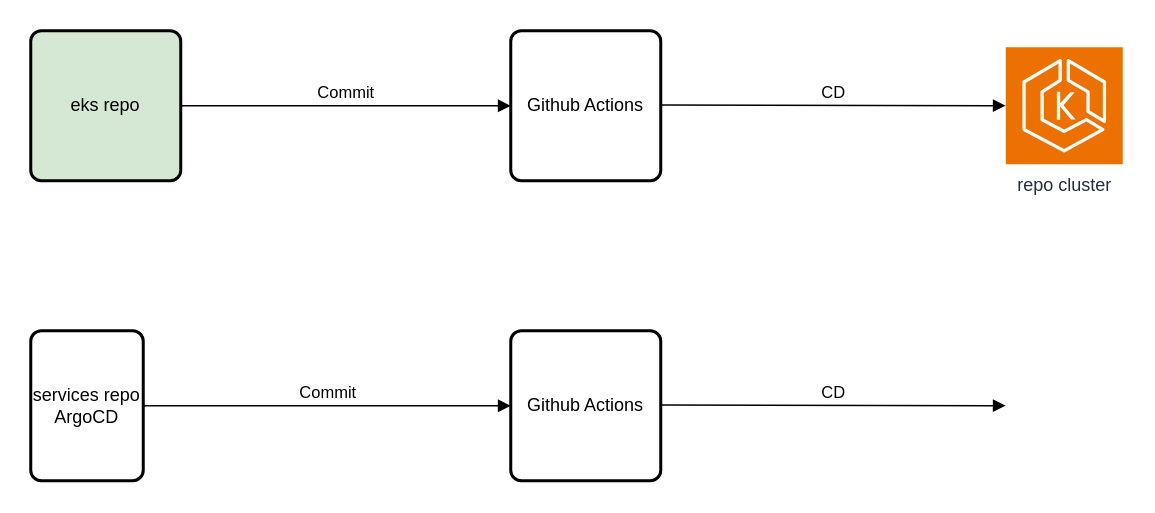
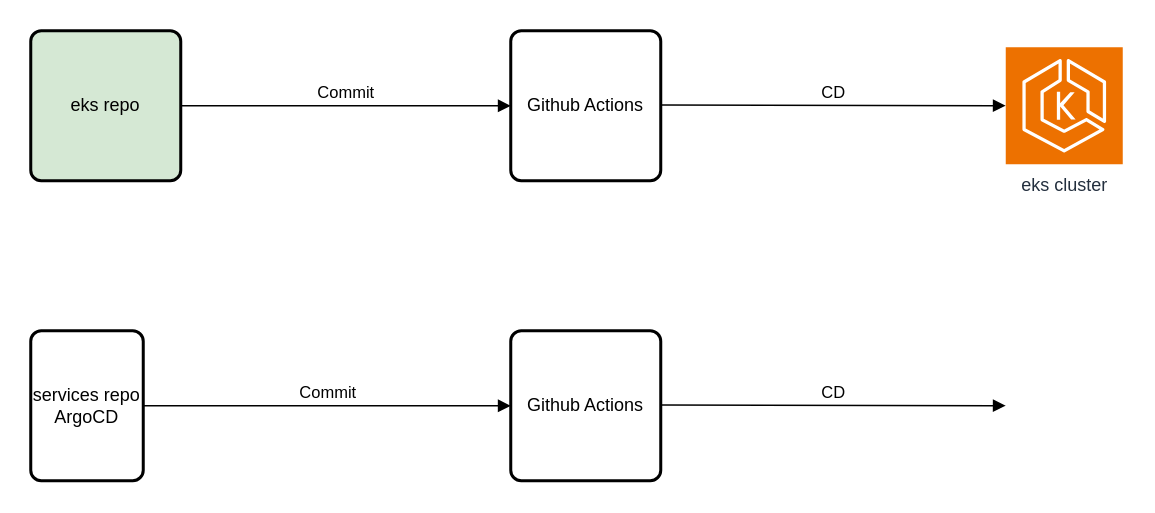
- <mxCell id="10" value="repo cluster" style="sketch=0;points=[[0,0,0],[0.25,0,0],[0.5,0,0],[0.75,0,0],[1,0,0],[0,1,0],[0.25,1,0],[0.5,1,0],[0.75,1,0],[1,1,0],[0,0.25,0],[0,0.5,0],[0,0.75,0],[1,0.25,0],[1,0.5,0],[1,0.75,0]];outlineConnect=0;fontColor=#232F3E;fillColor=#ED7100;strokeColor=#ffffff;dashed=0;verticalLabelPosition=bottom;verticalAlign=top;align=center;html=1;fontSize=12;fontStyle=0;aspect=fixed;shape=mxgraph.aws4.resourceIcon;resIcon=mxgraph.aws4.eks;" vertex="1" parent="1"><mxGeometry x="670" y="31" width="78" height="78" as="geometry" /></mxCell>
+ <mxCell id="10" value="eks cluster" style="sketch=0;points=[[0,0,0],[0.25,0,0],[0.5,0,0],[0.75,0,0],[1,0,0],[0,1,0],[0.25,1,0],[0.5,1,0],[0.75,1,0],[1,1,0],[0,0.25,0],[0,0.5,0],[0,0.75,0],[1,0.25,0],[1,0.5,0],[1,0.75,0]];outlineConnect=0;fontColor=#232F3E;fillColor=#ED7100;strokeColor=#ffffff;dashed=0;verticalLabelPosition=bottom;verticalAlign=top;align=center;html=1;fontSize=12;fontStyle=0;aspect=fixed;shape=mxgraph.aws4.resourceIcon;resIcon=mxgraph.aws4.eks;" vertex="1" parent="1"><mxGeometry x="670" y="31" width="78" height="78" as="geometry" /></mxCell>
